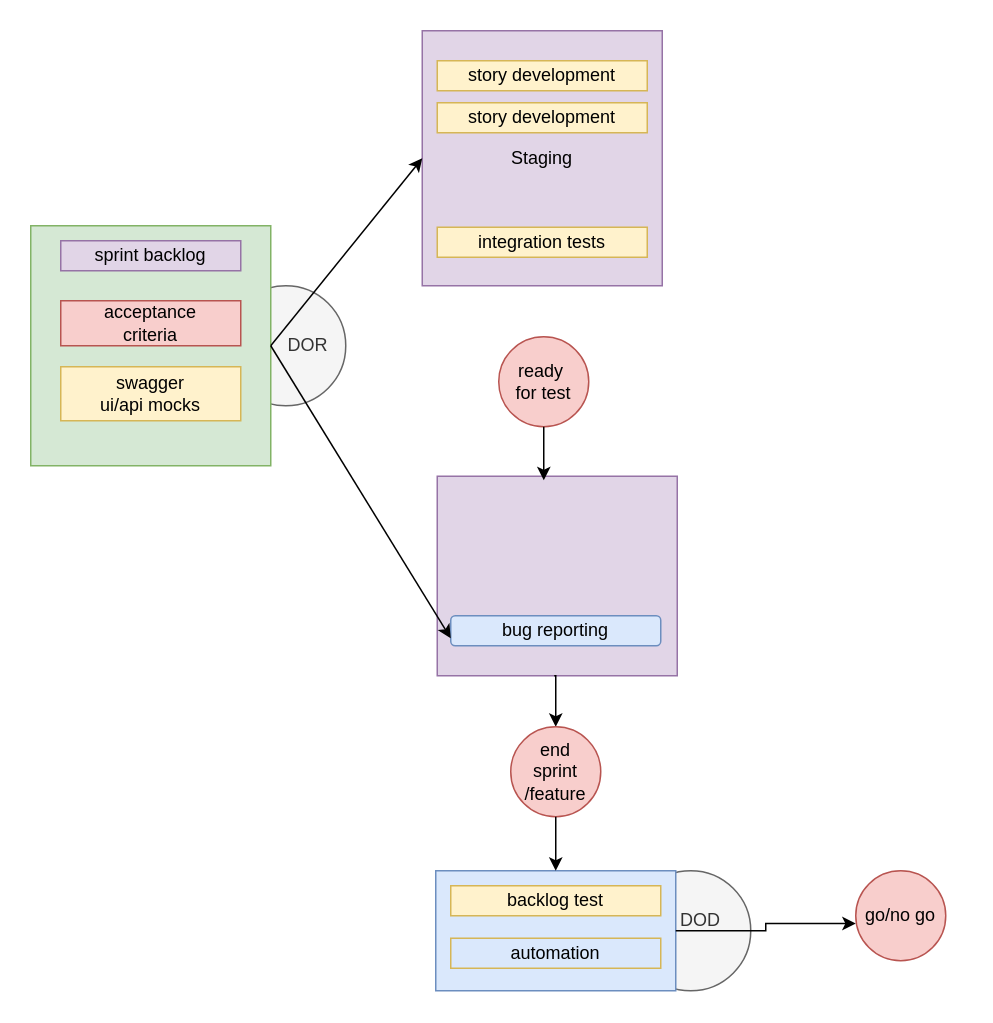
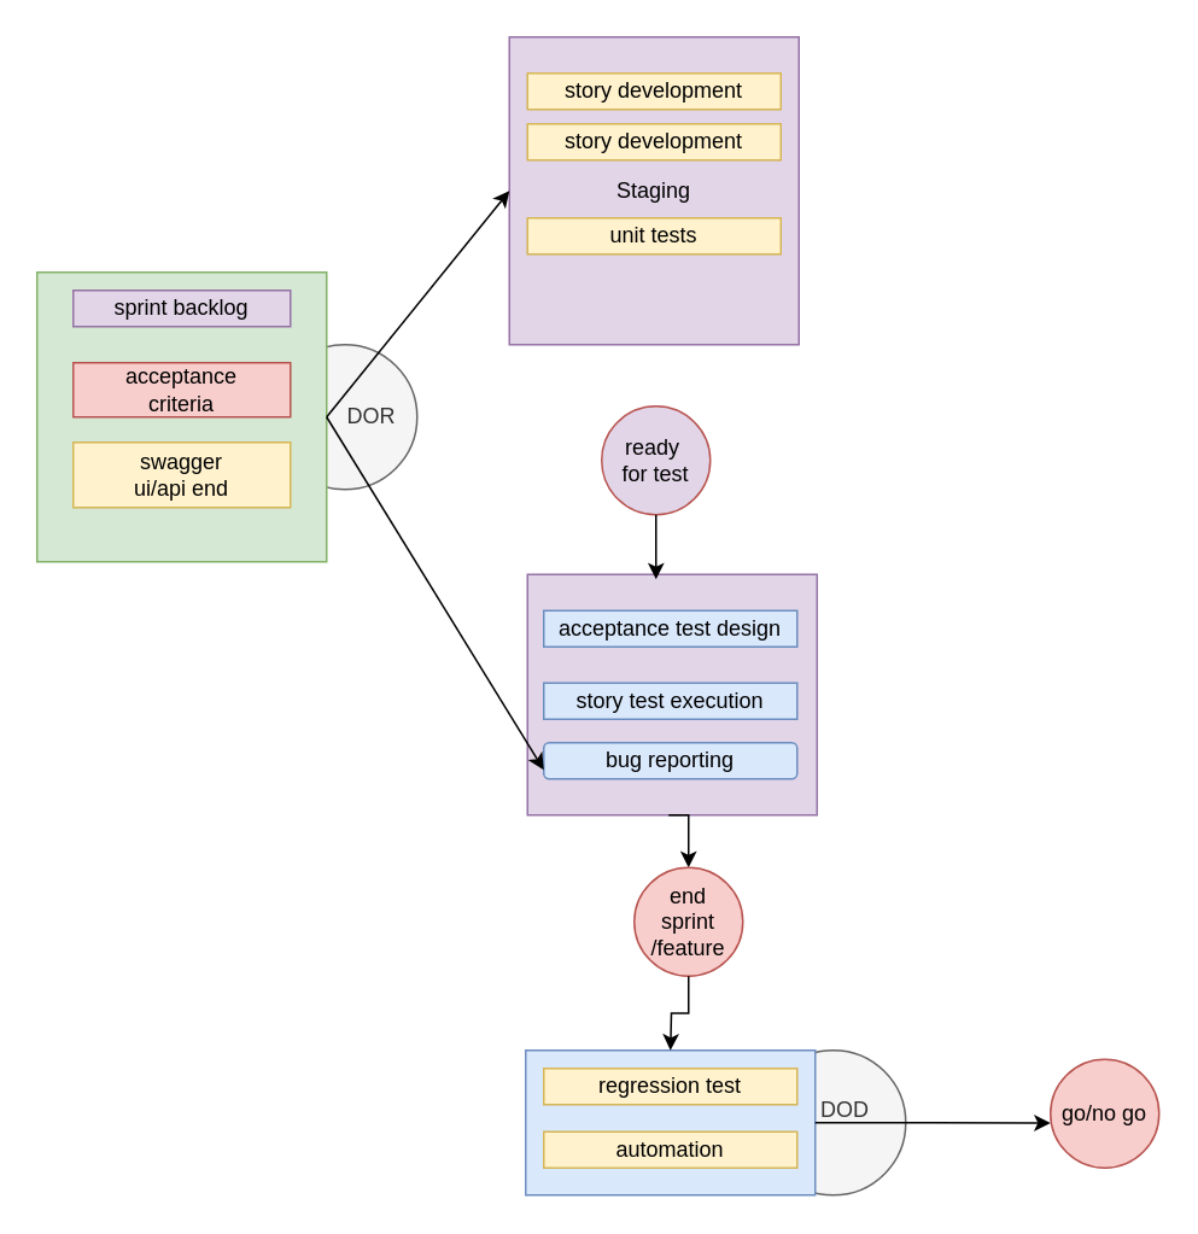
+ <mxCell id="17" value="unit tests" style="rounded=0;whiteSpace=wrap;html=1;fillColor=#fff2cc;strokeColor=#d6b656;" vertex="1" parent="1"><mxGeometry x="291" y="120" width="140" height="20" as="geometry" /></mxCell>
- <mxCell id="18" value="integration tests" style="rounded=0;whiteSpace=wrap;html=1;fillColor=#fff2cc;strokeColor=#d6b656;" vertex="1" parent="1"><mxGeometry x="291" y="151" width="140" height="20" as="geometry" /></mxCell>
- <mxCell id="19" value="ready&amp;nbsp;&lt;div&gt;for test&lt;/div&gt;" style="ellipse;whiteSpace=wrap;html=1;aspect=fixed;fillColor=#f8cecc;strokeColor=#b85450;" vertex="1" parent="1"><mxGeometry x="332" y="224" width="60" height="60" as="geometry" /></mxCell>
+ <mxCell id="19" value="ready&amp;nbsp;&lt;div&gt;for test&lt;/div&gt;" style="ellipse;whiteSpace=wrap;html=1;aspect=fixed;fillColor=#e1d5e7;strokeColor=#b85450;" vertex="1" parent="1"><mxGeometry x="332" y="224" width="60" height="60" as="geometry" /></mxCell>
- <mxCell id="7" value="swagger&lt;div&gt;ui/api mocks&lt;/div&gt;" style="rounded=0;whiteSpace=wrap;html=1;fillColor=#fff2cc;strokeColor=#d6b656;" vertex="1" parent="1"><mxGeometry x="40" y="244" width="120" height="36" as="geometry" /></mxCell>
+ <mxCell id="7" value="swagger&lt;div&gt;ui/api end&lt;/div&gt;" style="rounded=0;whiteSpace=wrap;html=1;fillColor=#fff2cc;strokeColor=#d6b656;" vertex="1" parent="1"><mxGeometry x="40" y="244" width="120" height="36" as="geometry" /></mxCell>
+ <mxCell id="10" value="acceptance test design" style="rounded=0;whiteSpace=wrap;html=1;fillColor=#dae8fc;strokeColor=#6c8ebf;" vertex="1" parent="1"><mxGeometry x="300" y="337" width="140" height="20" as="geometry" /></mxCell>
+ <mxCell id="11" value="story test execution" style="rounded=0;whiteSpace=wrap;html=1;fillColor=#dae8fc;strokeColor=#6c8ebf;" vertex="1" parent="1"><mxGeometry x="300" y="377" width="140" height="20" as="geometry" /></mxCell>
- <mxCell id="22" value="end&lt;div&gt;sprint&lt;/div&gt;&lt;div&gt;/feature&lt;/div&gt;" style="ellipse;whiteSpace=wrap;html=1;aspect=fixed;fillColor=#f8cecc;strokeColor=#b85450;" vertex="1" parent="1"><mxGeometry x="340" y="484" width="60" height="60" as="geometry" /></mxCell>
+ <mxCell id="22" value="end&lt;div&gt;sprint&lt;/div&gt;&lt;div&gt;/feature&lt;/div&gt;" style="ellipse;whiteSpace=wrap;html=1;aspect=fixed;fillColor=#f8cecc;strokeColor=#b85450;" vertex="1" parent="1"><mxGeometry x="350" y="479" width="60" height="60" as="geometry" /></mxCell>
- <mxCell id="25" value="backlog test" style="rounded=0;whiteSpace=wrap;html=1;fillColor=#fff2cc;strokeColor=#d6b656;" vertex="1" parent="1"><mxGeometry x="300" y="590" width="140" height="20" as="geometry" /></mxCell>
+ <mxCell id="25" value="regression test" style="rounded=0;whiteSpace=wrap;html=1;fillColor=#fff2cc;strokeColor=#d6b656;" vertex="1" parent="1"><mxGeometry x="300" y="590" width="140" height="20" as="geometry" /></mxCell>
- <mxCell id="27" value="go/no go" style="ellipse;whiteSpace=wrap;html=1;aspect=fixed;fillColor=#f8cecc;strokeColor=#b85450;" vertex="1" parent="1"><mxGeometry x="570" y="580" width="60" height="60" as="geometry" /></mxCell>
+ <mxCell id="27" value="go/no go" style="ellipse;whiteSpace=wrap;html=1;aspect=fixed;fillColor=#f8cecc;strokeColor=#b85450;" vertex="1" parent="1"><mxGeometry x="580" y="585" width="60" height="60" as="geometry" /></mxCell>
- <mxCell id="26" value="automation" style="rounded=0;whiteSpace=wrap;html=1;fillColor=#dae8fc;strokeColor=#d6b656;" vertex="1" parent="1"><mxGeometry x="300" y="625" width="140" height="20" as="geometry" /></mxCell>
+ <mxCell id="26" value="automation" style="rounded=0;whiteSpace=wrap;html=1;fillColor=#fff2cc;strokeColor=#d6b656;" vertex="1" parent="1"><mxGeometry x="300" y="625" width="140" height="20" as="geometry" /></mxCell>
